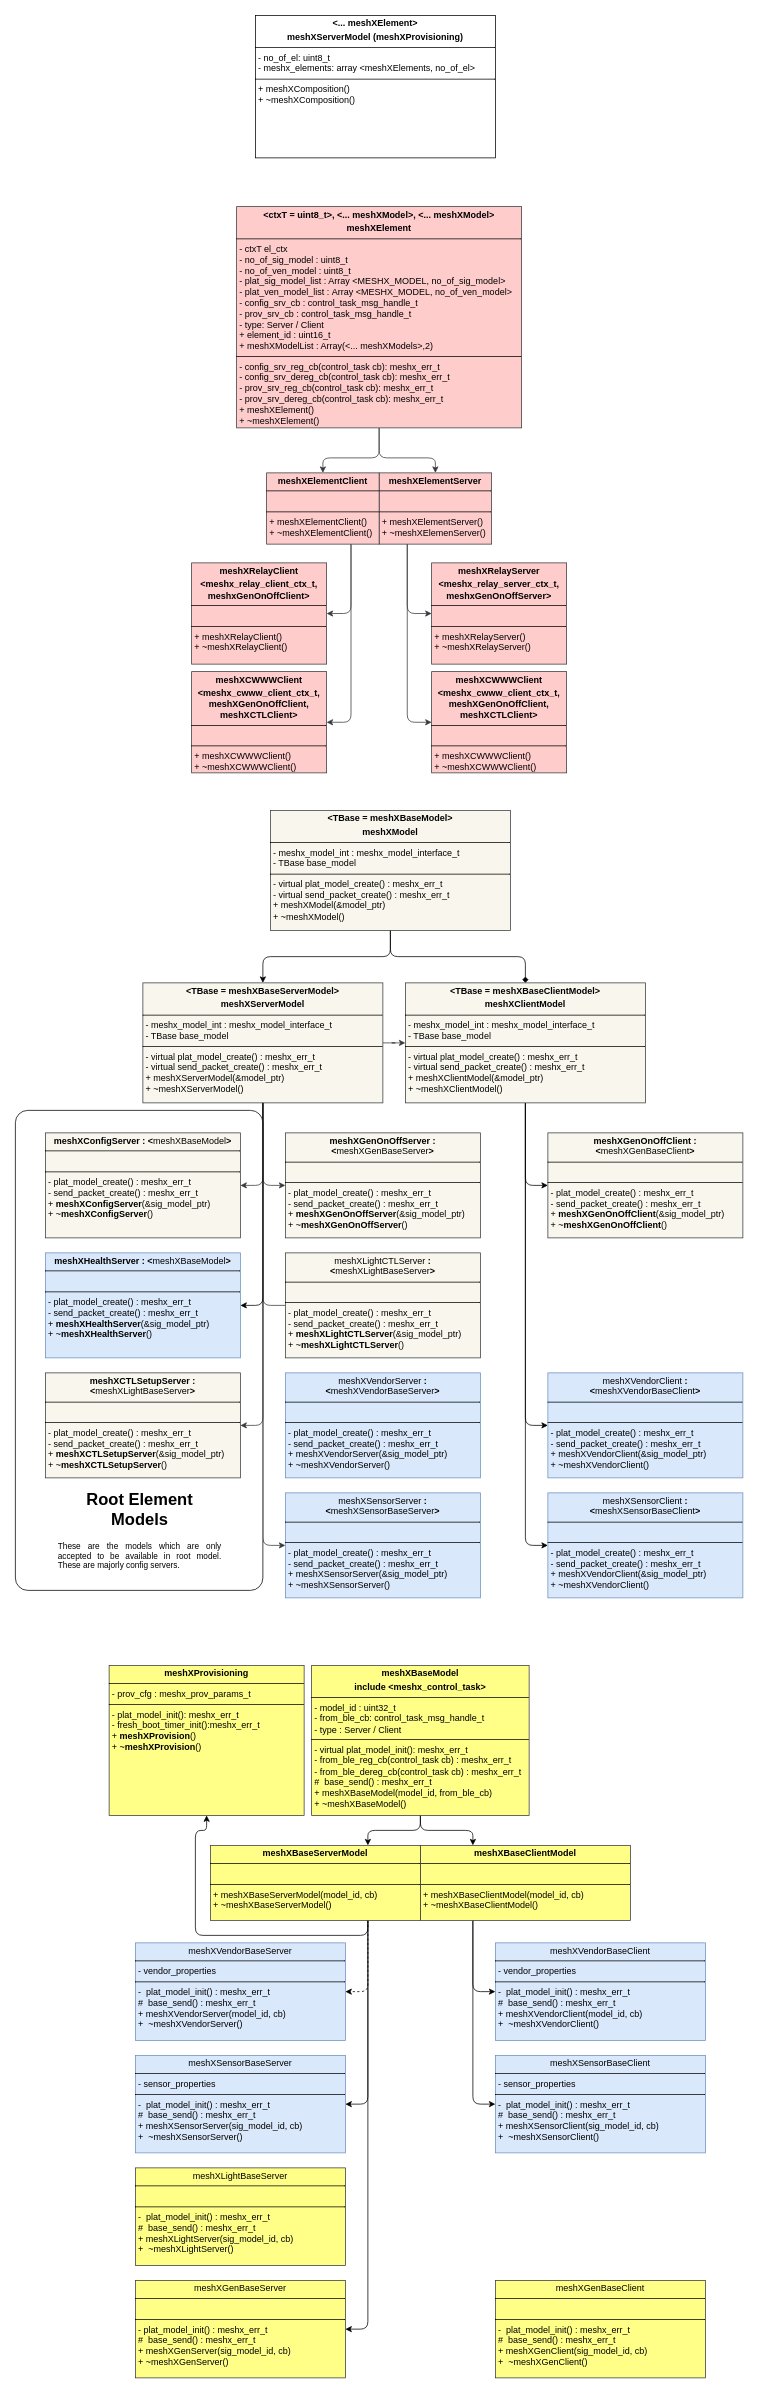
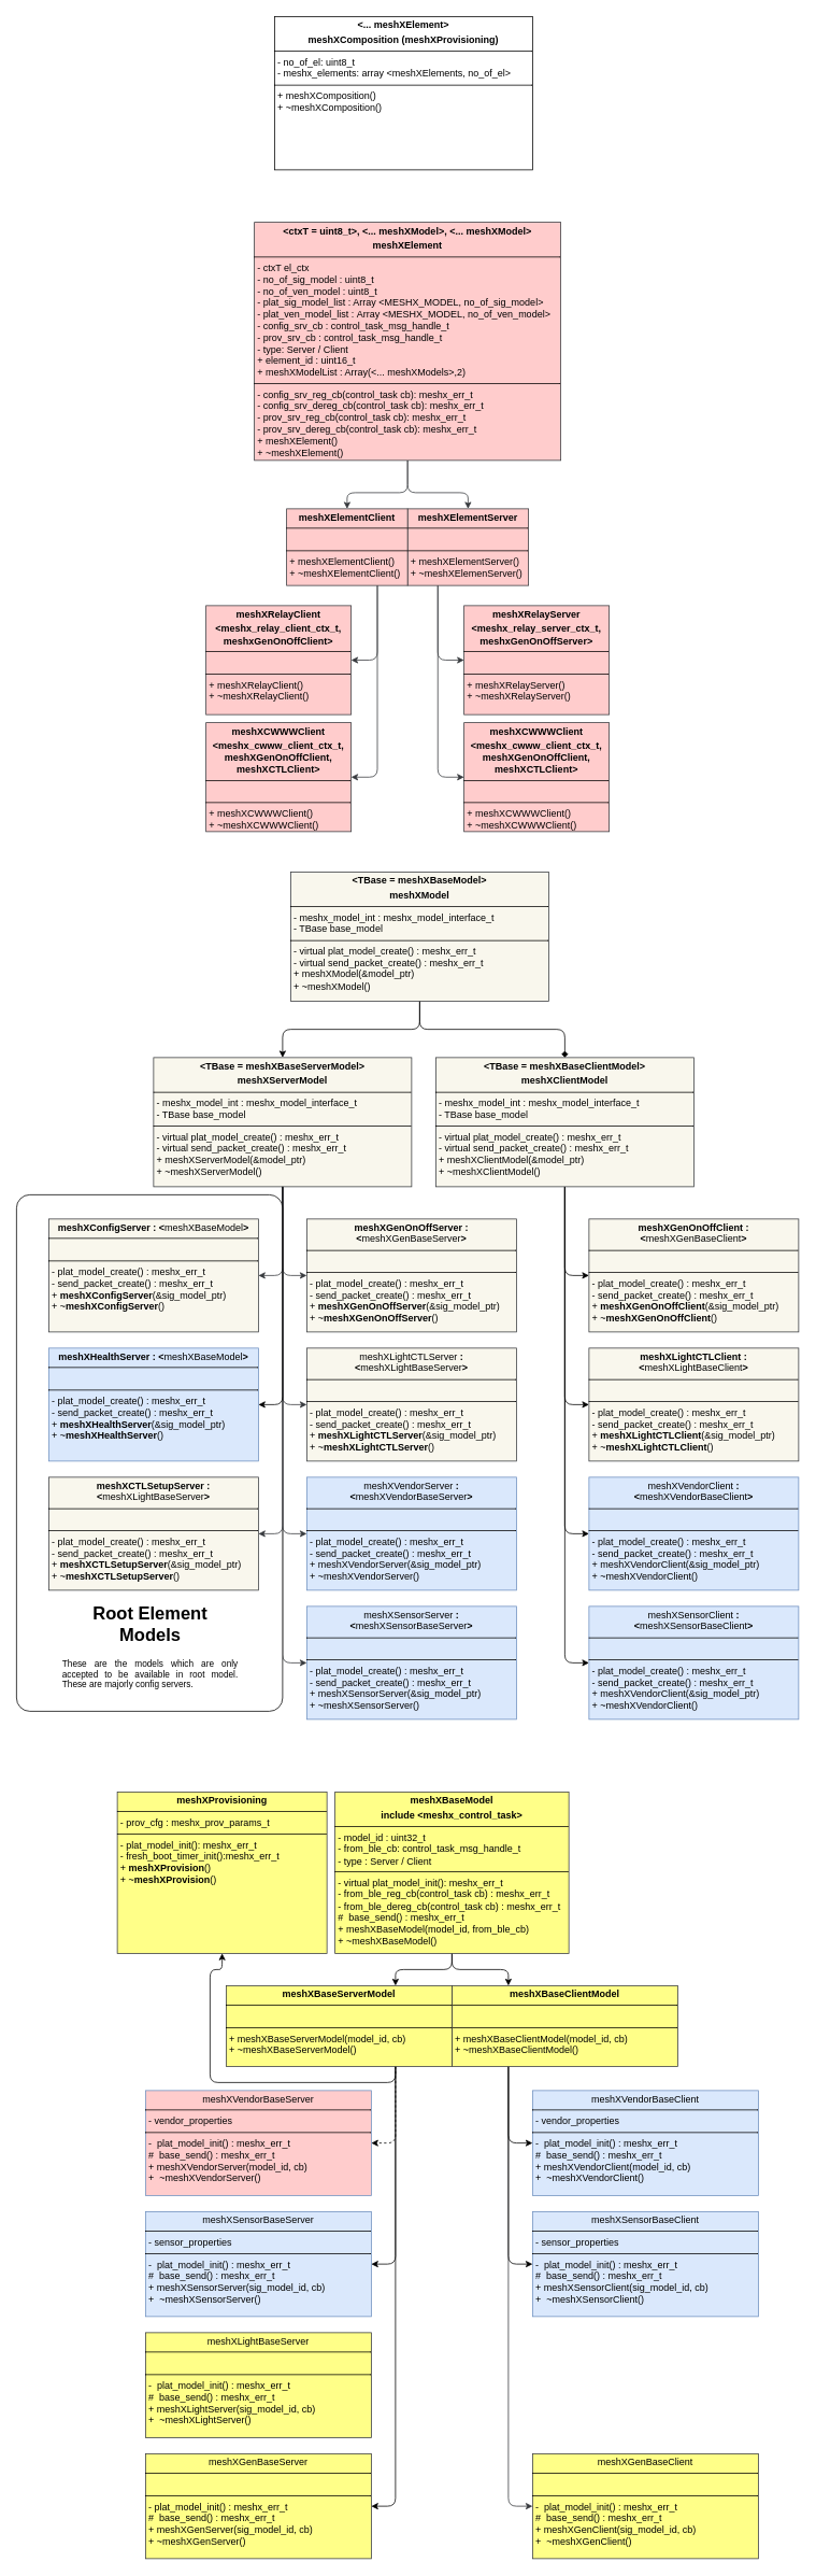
- <mxCell id="40" value="&lt;p style=&quot;margin:0px;margin-top:4px;text-align:center;&quot;&gt;&lt;b style=&quot;background-color: transparent; color: light-dark(rgb(0, 0, 0), rgb(255, 255, 255));&quot;&gt;&amp;lt;... meshXElement&amp;gt;&lt;/b&gt;&lt;/p&gt;&lt;p style=&quot;margin:0px;margin-top:4px;text-align:center;&quot;&gt;&lt;b style=&quot;background-color: transparent; color: light-dark(rgb(0, 0, 0), rgb(255, 255, 255));&quot;&gt;meshXServerModel (meshXProvisioning)&lt;/b&gt;&lt;/p&gt;&lt;hr size=&quot;1&quot; style=&quot;border-style:solid;&quot;&gt;&lt;p style=&quot;margin:0px;margin-left:4px;&quot;&gt;- no_of_el: uint8_t&lt;/p&gt;&lt;p style=&quot;margin:0px;margin-left:4px;&quot;&gt;- meshx_elements: array &amp;lt;meshXElements, no_of_el&amp;gt;&lt;/p&gt;&lt;hr size=&quot;1&quot; style=&quot;border-style:solid;&quot;&gt;&lt;p style=&quot;margin: 0px 0px 0px 4px;&quot;&gt;&lt;span style=&quot;background-color: transparent; color: light-dark(rgb(0, 0, 0), rgb(255, 255, 255));&quot;&gt;+&amp;nbsp;&lt;/span&gt;&lt;span style=&quot;background-color: transparent; color: light-dark(rgb(0, 0, 0), rgb(255, 255, 255)); text-align: center;&quot;&gt;meshXComposition(&lt;/span&gt;&lt;span style=&quot;background-color: transparent; color: light-dark(rgb(0, 0, 0), rgb(255, 255, 255)); text-align: center;&quot;&gt;)&lt;/span&gt;&lt;/p&gt;&lt;p style=&quot;margin:0px;margin-left:4px;&quot;&gt;&lt;span style=&quot;text-align: center;&quot;&gt;+ ~&lt;/span&gt;&lt;span style=&quot;text-align: center;&quot;&gt;meshXComposition&lt;/span&gt;&lt;span style=&quot;text-align: center; background-color: transparent; color: light-dark(rgb(0, 0, 0), rgb(255, 255, 255));&quot;&gt;()&lt;/span&gt;&lt;/p&gt;" style="verticalAlign=top;align=left;overflow=fill;html=1;whiteSpace=wrap;" parent="1" vertex="1"><mxGeometry x="340" y="20" width="320" height="190" as="geometry" /></mxCell>
+ <mxCell id="40" value="&lt;p style=&quot;margin:0px;margin-top:4px;text-align:center;&quot;&gt;&lt;b style=&quot;background-color: transparent; color: light-dark(rgb(0, 0, 0), rgb(255, 255, 255));&quot;&gt;&amp;lt;... meshXElement&amp;gt;&lt;/b&gt;&lt;/p&gt;&lt;p style=&quot;margin:0px;margin-top:4px;text-align:center;&quot;&gt;&lt;b style=&quot;background-color: transparent; color: light-dark(rgb(0, 0, 0), rgb(255, 255, 255));&quot;&gt;meshXComposition (meshXProvisioning)&lt;/b&gt;&lt;/p&gt;&lt;hr size=&quot;1&quot; style=&quot;border-style:solid;&quot;&gt;&lt;p style=&quot;margin:0px;margin-left:4px;&quot;&gt;- no_of_el: uint8_t&lt;/p&gt;&lt;p style=&quot;margin:0px;margin-left:4px;&quot;&gt;- meshx_elements: array &amp;lt;meshXElements, no_of_el&amp;gt;&lt;/p&gt;&lt;hr size=&quot;1&quot; style=&quot;border-style:solid;&quot;&gt;&lt;p style=&quot;margin: 0px 0px 0px 4px;&quot;&gt;&lt;span style=&quot;background-color: transparent; color: light-dark(rgb(0, 0, 0), rgb(255, 255, 255));&quot;&gt;+&amp;nbsp;&lt;/span&gt;&lt;span style=&quot;background-color: transparent; color: light-dark(rgb(0, 0, 0), rgb(255, 255, 255)); text-align: center;&quot;&gt;meshXComposition(&lt;/span&gt;&lt;span style=&quot;background-color: transparent; color: light-dark(rgb(0, 0, 0), rgb(255, 255, 255)); text-align: center;&quot;&gt;)&lt;/span&gt;&lt;/p&gt;&lt;p style=&quot;margin:0px;margin-left:4px;&quot;&gt;&lt;span style=&quot;text-align: center;&quot;&gt;+ ~&lt;/span&gt;&lt;span style=&quot;text-align: center;&quot;&gt;meshXComposition&lt;/span&gt;&lt;span style=&quot;text-align: center; background-color: transparent; color: light-dark(rgb(0, 0, 0), rgb(255, 255, 255));&quot;&gt;()&lt;/span&gt;&lt;/p&gt;" style="verticalAlign=top;align=left;overflow=fill;html=1;whiteSpace=wrap;" parent="1" vertex="1"><mxGeometry x="340" y="20" width="320" height="190" as="geometry" /></mxCell>
- <mxCell id="33" style="edgeStyle=orthogonalEdgeStyle;rounded=1;orthogonalLoop=1;jettySize=auto;html=1;curved=0;fillColor=#cdeb8b;strokeColor=#36393d;" parent="1" source="35" target="49" edge="1"><mxGeometry relative="1" as="geometry" /></mxCell>
+ <mxCell id="33" style="edgeStyle=orthogonalEdgeStyle;rounded=1;orthogonalLoop=1;jettySize=auto;html=1;entryX=0;entryY=0.5;entryDx=0;entryDy=0;curved=0;fillColor=#cdeb8b;strokeColor=#36393d;" parent="1" source="35" target="54" edge="1"><mxGeometry relative="1" as="geometry" /></mxCell>
- <mxCell id="32" style="edgeStyle=orthogonalEdgeStyle;rounded=1;orthogonalLoop=1;jettySize=auto;html=1;entryX=0;entryY=0.5;entryDx=0;entryDy=0;curved=0;fillColor=#cdeb8b;strokeColor=#36393d;endArrow=none;" parent="1" source="35" target="39" edge="1"><mxGeometry relative="1" as="geometry" /></mxCell>
+ <mxCell id="32" style="edgeStyle=orthogonalEdgeStyle;rounded=1;orthogonalLoop=1;jettySize=auto;html=1;entryX=0;entryY=0.5;entryDx=0;entryDy=0;curved=0;fillColor=#cdeb8b;strokeColor=#36393d;" parent="1" source="35" target="39" edge="1"><mxGeometry relative="1" as="geometry" /></mxCell>
+ <mxCell id="45" style="edgeStyle=orthogonalEdgeStyle;rounded=1;orthogonalLoop=1;jettySize=auto;html=1;exitX=0.5;exitY=1;exitDx=0;exitDy=0;entryX=0;entryY=0.5;entryDx=0;entryDy=0;curved=0;" parent="1" source="49" target="38" edge="1"><mxGeometry relative="1" as="geometry" /></mxCell>
+ <mxCell id="38" value="&lt;p style=&quot;margin:0px;margin-top:4px;text-align:center;&quot;&gt;&lt;b&gt;meshXLightCTLClient : &amp;lt;&lt;/b&gt;&lt;span style=&quot;background-color: transparent; color: light-dark(rgb(0, 0, 0), rgb(255, 255, 255));&quot;&gt;meshXLightBaseClient&lt;/span&gt;&lt;b style=&quot;background-color: transparent; color: light-dark(rgb(0, 0, 0), rgb(255, 255, 255));&quot;&gt;&amp;gt;&lt;/b&gt;&lt;/p&gt;&lt;hr size=&quot;1&quot; style=&quot;border-style:solid;&quot;&gt;&lt;p style=&quot;margin:0px;margin-left:4px;&quot;&gt;&lt;br&gt;&lt;/p&gt;&lt;hr size=&quot;1&quot; style=&quot;border-style:solid;&quot;&gt;&lt;p style=&quot;margin:0px;margin-left:4px;&quot;&gt;- plat_model_create() : meshx_err_t&lt;/p&gt;&lt;p style=&quot;margin:0px;margin-left:4px;&quot;&gt;- send_packet_create() : meshx_err_t&lt;/p&gt;&lt;p style=&quot;margin:0px;margin-left:4px;&quot;&gt;+&amp;nbsp;&lt;b style=&quot;text-align: center;&quot;&gt;meshXLightCTLClient&lt;/b&gt;&lt;span style=&quot;text-align: center;&quot;&gt;(&amp;amp;&lt;/span&gt;&lt;span style=&quot;background-color: transparent; color: light-dark(rgb(0, 0, 0), rgb(255, 255, 255));&quot;&gt;sig_model_ptr&lt;/span&gt;&lt;span style=&quot;text-align: center; background-color: transparent; color: light-dark(rgb(0, 0, 0), rgb(255, 255, 255));&quot;&gt;)&lt;/span&gt;&lt;/p&gt;&lt;p style=&quot;margin:0px;margin-left:4px;&quot;&gt;&lt;span style=&quot;text-align: center;&quot;&gt;+ ~&lt;/span&gt;&lt;b style=&quot;text-align: center;&quot;&gt;meshXLightCTLClient&lt;/b&gt;&lt;span style=&quot;text-align: center; background-color: transparent; color: light-dark(rgb(0, 0, 0), rgb(255, 255, 255));&quot;&gt;()&lt;/span&gt;&lt;/p&gt;" style="verticalAlign=top;align=left;overflow=fill;html=1;whiteSpace=wrap;fillColor=#f9f7ed;strokeColor=#36393d;" parent="1" vertex="1"><mxGeometry x="730" y="1670" width="260" height="140" as="geometry" /></mxCell>
- <mxCell id="41" value="&lt;p style=&quot;margin:0px;margin-top:4px;text-align:center;&quot;&gt;meshXVendorBaseServer&lt;/p&gt;&lt;hr size=&quot;1&quot; style=&quot;border-style:solid;&quot;&gt;&lt;p style=&quot;margin:0px;margin-left:4px;&quot;&gt;- vendor_properties&lt;/p&gt;&lt;hr size=&quot;1&quot; style=&quot;border-style:solid;&quot;&gt;&lt;p style=&quot;margin:0px;margin-left:4px;&quot;&gt;-&amp;nbsp; plat_model_init() : meshx_err_t&lt;/p&gt;&lt;p style=&quot;margin:0px;margin-left:4px;&quot;&gt;#&amp;nbsp; base_send() : meshx_err_t&lt;/p&gt;&lt;p style=&quot;margin:0px;margin-left:4px;&quot;&gt;+&amp;nbsp;&lt;span style=&quot;text-align: center;&quot;&gt;meshXVendorServer&lt;/span&gt;&lt;span style=&quot;text-align: center; background-color: transparent; color: light-dark(rgb(0, 0, 0), rgb(255, 255, 255));&quot;&gt;(&lt;/span&gt;model_id&lt;span style=&quot;text-align: center; background-color: transparent; color: light-dark(rgb(0, 0, 0), rgb(255, 255, 255));&quot;&gt;, cb)&lt;/span&gt;&lt;/p&gt;&lt;p style=&quot;margin:0px;margin-left:4px;&quot;&gt;&lt;span style=&quot;text-align: center; background-color: transparent; color: light-dark(rgb(0, 0, 0), rgb(255, 255, 255));&quot;&gt;+&amp;nbsp; ~&lt;/span&gt;&lt;span style=&quot;text-align: center;&quot;&gt;meshXVendorServer&lt;/span&gt;&lt;span style=&quot;text-align: center; background-color: transparent; color: light-dark(rgb(0, 0, 0), rgb(255, 255, 255));&quot;&gt;()&lt;/span&gt;&lt;/p&gt;" style="verticalAlign=top;align=left;overflow=fill;html=1;whiteSpace=wrap;fillColor=#dae8fc;strokeColor=#6c8ebf;" parent="1" vertex="1"><mxGeometry x="180" y="2590" width="280" height="130" as="geometry" /></mxCell>
+ <mxCell id="41" value="&lt;p style=&quot;margin:0px;margin-top:4px;text-align:center;&quot;&gt;meshXVendorBaseServer&lt;/p&gt;&lt;hr size=&quot;1&quot; style=&quot;border-style:solid;&quot;&gt;&lt;p style=&quot;margin:0px;margin-left:4px;&quot;&gt;- vendor_properties&lt;/p&gt;&lt;hr size=&quot;1&quot; style=&quot;border-style:solid;&quot;&gt;&lt;p style=&quot;margin:0px;margin-left:4px;&quot;&gt;-&amp;nbsp; plat_model_init() : meshx_err_t&lt;/p&gt;&lt;p style=&quot;margin:0px;margin-left:4px;&quot;&gt;#&amp;nbsp; base_send() : meshx_err_t&lt;/p&gt;&lt;p style=&quot;margin:0px;margin-left:4px;&quot;&gt;+&amp;nbsp;&lt;span style=&quot;text-align: center;&quot;&gt;meshXVendorServer&lt;/span&gt;&lt;span style=&quot;text-align: center; background-color: transparent; color: light-dark(rgb(0, 0, 0), rgb(255, 255, 255));&quot;&gt;(&lt;/span&gt;model_id&lt;span style=&quot;text-align: center; background-color: transparent; color: light-dark(rgb(0, 0, 0), rgb(255, 255, 255));&quot;&gt;, cb)&lt;/span&gt;&lt;/p&gt;&lt;p style=&quot;margin:0px;margin-left:4px;&quot;&gt;&lt;span style=&quot;text-align: center; background-color: transparent; color: light-dark(rgb(0, 0, 0), rgb(255, 255, 255));&quot;&gt;+&amp;nbsp; ~&lt;/span&gt;&lt;span style=&quot;text-align: center;&quot;&gt;meshXVendorServer&lt;/span&gt;&lt;span style=&quot;text-align: center; background-color: transparent; color: light-dark(rgb(0, 0, 0), rgb(255, 255, 255));&quot;&gt;()&lt;/span&gt;&lt;/p&gt;" style="verticalAlign=top;align=left;overflow=fill;html=1;whiteSpace=wrap;fillColor=#ffcccc;strokeColor=#6c8ebf;" parent="1" vertex="1"><mxGeometry x="180" y="2590" width="280" height="130" as="geometry" /></mxCell>
+ <mxCell id="9" style="edgeStyle=orthogonalEdgeStyle;rounded=1;orthogonalLoop=1;jettySize=auto;html=1;exitX=0.25;exitY=1;exitDx=0;exitDy=0;entryX=0;entryY=0.5;entryDx=0;entryDy=0;curved=0;fillColor=#ffff88;strokeColor=#36393d;" parent="1" source="12" target="7" edge="1"><mxGeometry relative="1" as="geometry" /></mxCell>
